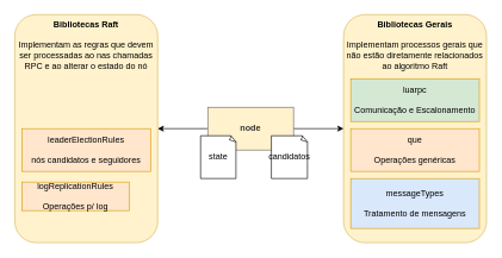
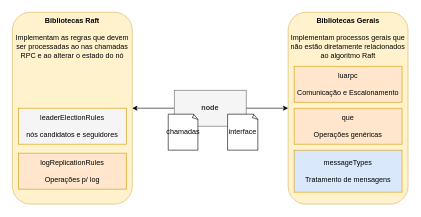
- <mxCell id="4" value="luarpc&lt;br&gt;&lt;br&gt;Comunicação e Escalonamento" style="rounded=0;whiteSpace=wrap;html=1;fillColor=#d5e8d4;strokeColor=#d79b00;" parent="1" vertex="1"><mxGeometry x="490" y="110" width="180" height="60" as="geometry" /></mxCell>
+ <mxCell id="4" value="luarpc&lt;br&gt;&lt;br&gt;Comunicação e Escalonamento" style="rounded=0;whiteSpace=wrap;html=1;fillColor=#ffe6cc;strokeColor=#d79b00;" parent="1" vertex="1"><mxGeometry x="490" y="110" width="180" height="60" as="geometry" /></mxCell>
- <mxCell id="7" value="node" style="rounded=0;whiteSpace=wrap;html=1;fillColor=#fff2cc;strokeColor=#666666;fontColor=#333333;fontStyle=1;" parent="1" vertex="1"><mxGeometry x="290" y="150" width="120" height="60" as="geometry" /></mxCell>
+ <mxCell id="7" value="node" style="rounded=0;whiteSpace=wrap;html=1;fillColor=#f5f5f5;strokeColor=#666666;fontColor=#333333;fontStyle=1" parent="1" vertex="1"><mxGeometry x="290" y="150" width="120" height="60" as="geometry" /></mxCell>
- <mxCell id="9" value="leaderElectionRules&lt;br&gt;&lt;br&gt;nós candidatos e seguidores" style="rounded=0;whiteSpace=wrap;html=1;fillColor=#ffe6cc;strokeColor=#d79b00;" parent="1" vertex="1"><mxGeometry x="30" y="180" width="180" height="60" as="geometry" /></mxCell>
+ <mxCell id="9" value="leaderElectionRules&lt;br&gt;&lt;br&gt;nós candidatos e seguidores" style="rounded=0;whiteSpace=wrap;html=1;fillColor=#f5f5f5;strokeColor=#d79b00;" parent="1" vertex="1"><mxGeometry x="30" y="180" width="180" height="60" as="geometry" /></mxCell>
- <mxCell id="13" value="state" style="whiteSpace=wrap;html=1;shape=mxgraph.basic.document;" parent="1" vertex="1"><mxGeometry x="280" y="190" width="50" height="60" as="geometry" /></mxCell>
+ <mxCell id="13" value="chamadas" style="whiteSpace=wrap;html=1;shape=mxgraph.basic.document;" parent="1" vertex="1"><mxGeometry x="280" y="190" width="50" height="60" as="geometry" /></mxCell>
- <mxCell id="11" value="candidatos" style="whiteSpace=wrap;html=1;shape=mxgraph.basic.document;" parent="1" vertex="1"><mxGeometry x="379" y="190" width="51" height="60" as="geometry" /></mxCell>
+ <mxCell id="11" value="interface" style="whiteSpace=wrap;html=1;shape=mxgraph.basic.document;" parent="1" vertex="1"><mxGeometry x="379" y="190" width="51" height="60" as="geometry" /></mxCell>
- <mxCell id="10" value="logReplicationRules&lt;br&gt;&lt;br&gt;Operações p/ log" style="rounded=0;whiteSpace=wrap;html=1;fillColor=#ffe6cc;strokeColor=#d79b00;" parent="1" vertex="1"><mxGeometry x="30" y="255" width="150" height="40" as="geometry" /></mxCell>
+ <mxCell id="10" value="logReplicationRules&lt;br&gt;&lt;br&gt;Operações p/ log" style="rounded=0;whiteSpace=wrap;html=1;fillColor=#ffe6cc;strokeColor=#d79b00;" parent="1" vertex="1"><mxGeometry x="30" y="255" width="180" height="60" as="geometry" /></mxCell>
